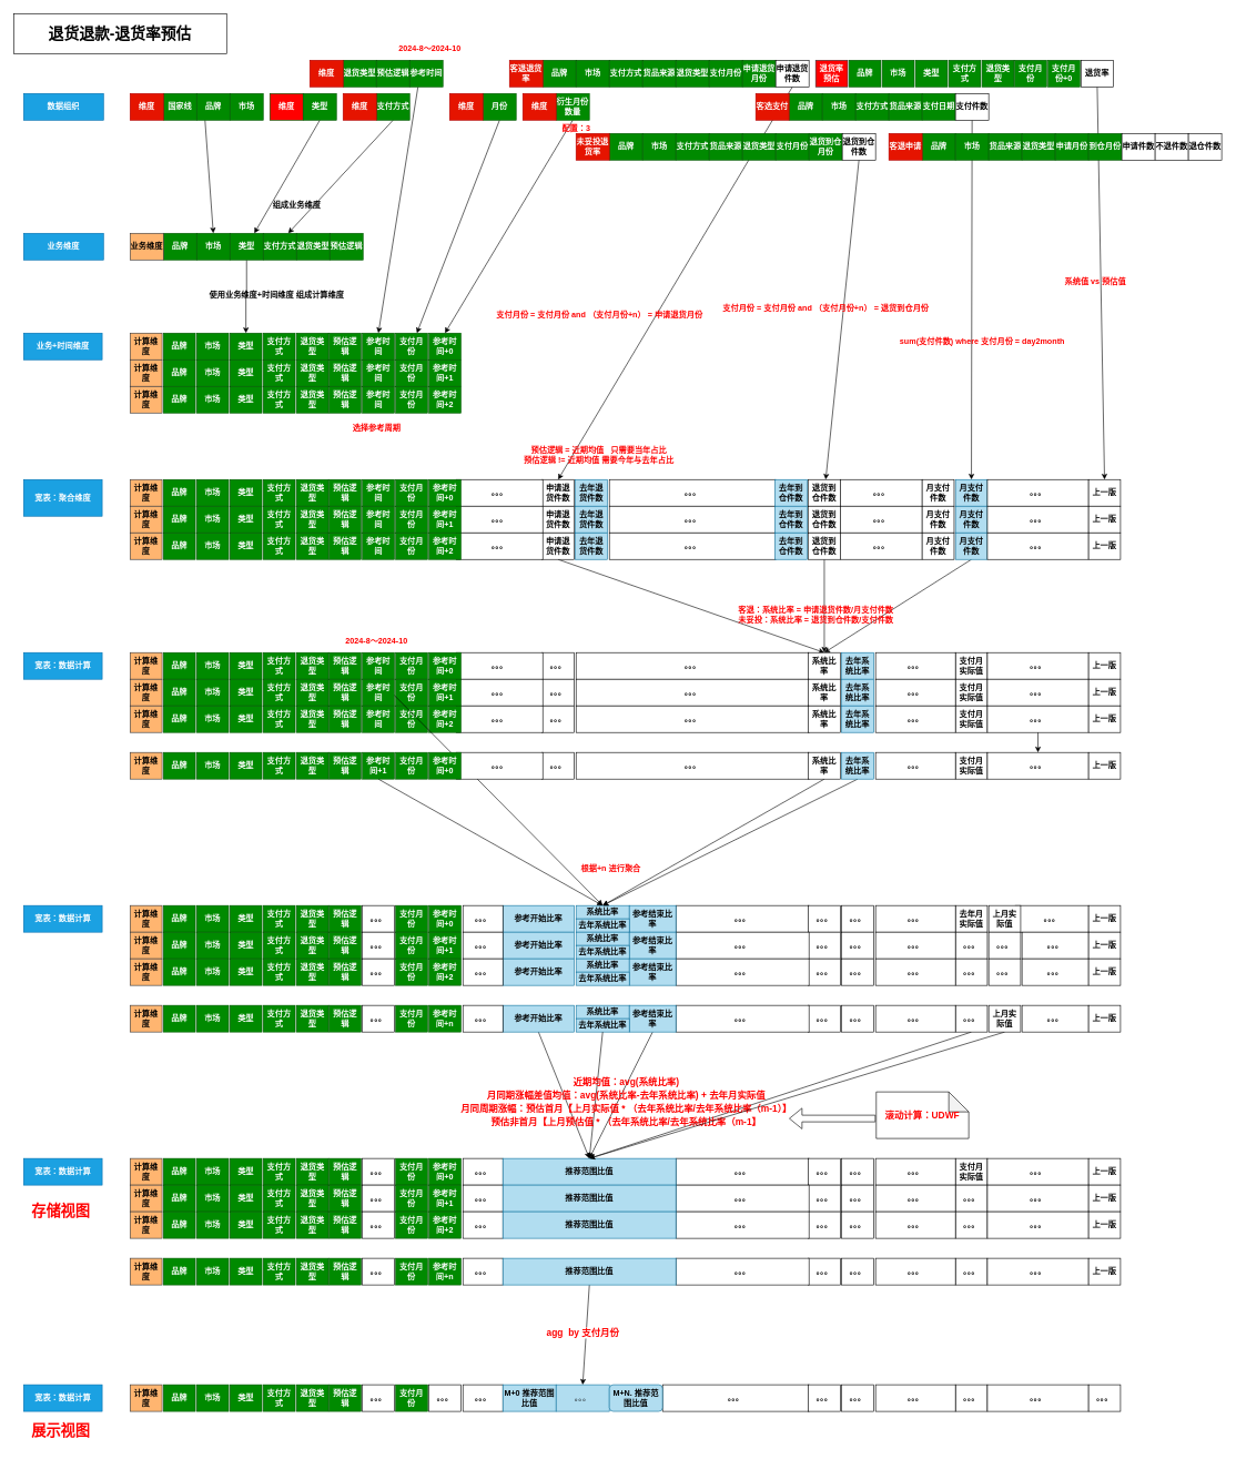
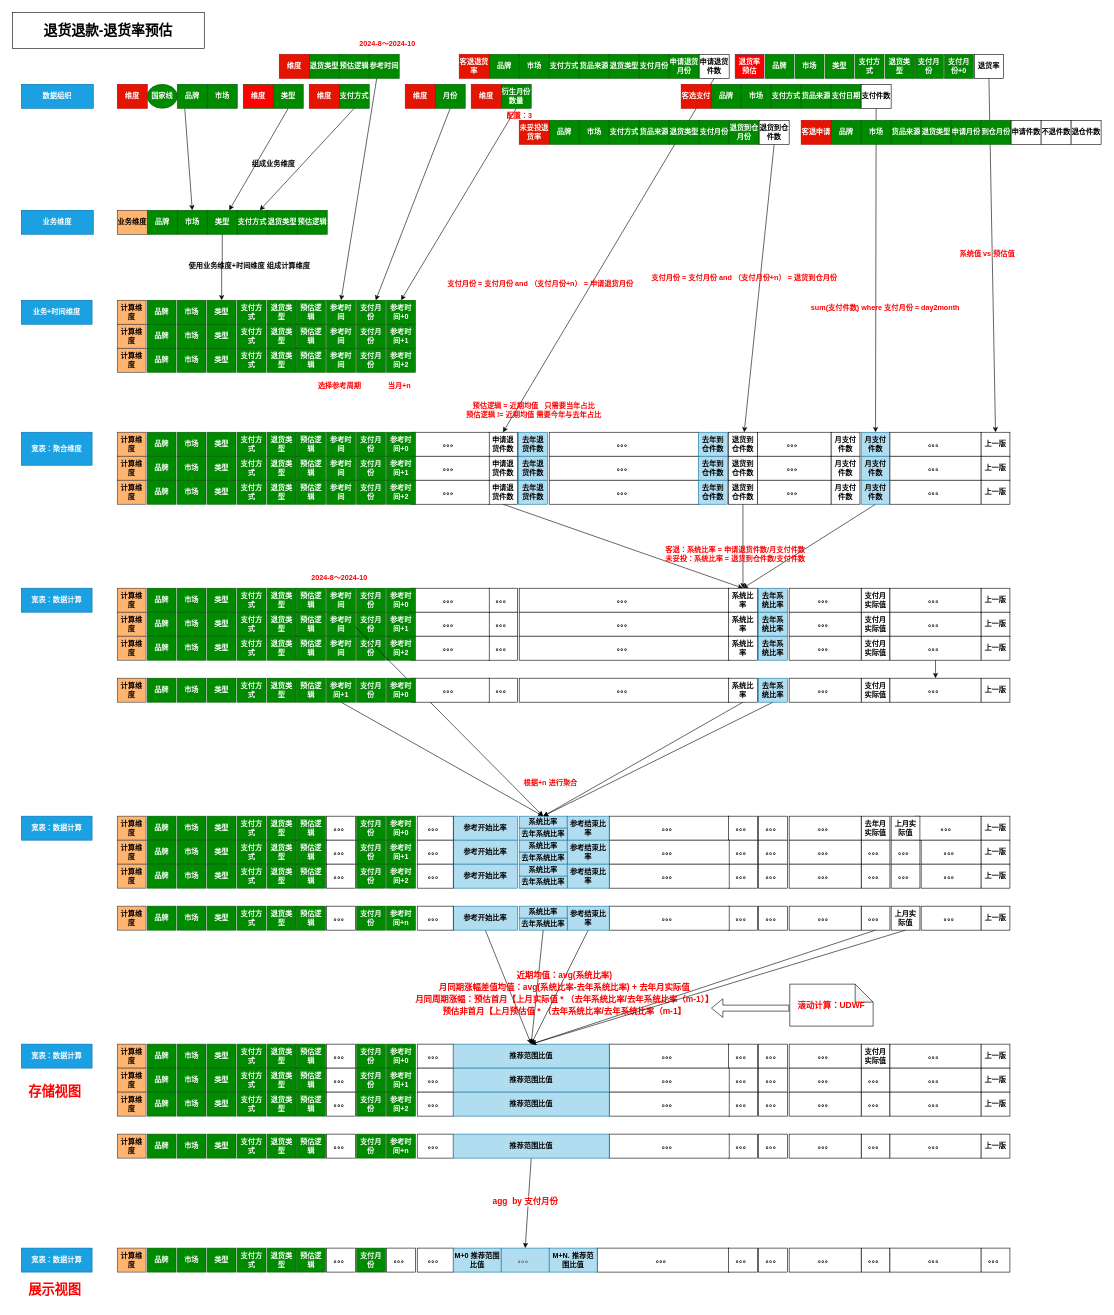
- <mxCell id="2" value="国家线" style="rounded=0;whiteSpace=wrap;html=1;fillColor=#008a00;fontColor=#ffffff;strokeColor=#005700;fontStyle=1" vertex="1" parent="1"><mxGeometry x="245" y="140" width="50" height="40" as="geometry" /></mxCell>
+ <mxCell id="2" value="国家线" style="ellipse;whiteSpace=wrap;html=1;fillColor=#008a00;fontColor=#ffffff;strokeColor=#005700;fontStyle=1;" vertex="1" parent="1"><mxGeometry x="245" y="140" width="50" height="40" as="geometry" /></mxCell>
- <mxCell id="46" value="&lt;b&gt;组成业务维度&lt;/b&gt;" style="text;html=1;align=center;verticalAlign=middle;resizable=0;points=[];autosize=1;strokeColor=none;fillColor=none;" vertex="1" parent="1"><mxGeometry x="395" y="293" width="100" height="30" as="geometry" /></mxCell>
+ <mxCell id="46" value="&lt;b&gt;组成业务维度&lt;/b&gt;" style="text;html=1;align=center;verticalAlign=middle;resizable=0;points=[];autosize=1;strokeColor=none;fillColor=none;" vertex="1" parent="1"><mxGeometry x="405" y="258" width="100" height="30" as="geometry" /></mxCell>
+ <mxCell id="228" value="&lt;b&gt;&lt;font color=&quot;#ff0000&quot;&gt;当月+n&lt;/font&gt;&lt;/b&gt;" style="text;html=1;align=center;verticalAlign=middle;resizable=0;points=[];autosize=1;strokeColor=none;fillColor=none;" vertex="1" parent="1"><mxGeometry x="635" y="628" width="60" height="30" as="geometry" /></mxCell>
- <mxCell id="241" value="&lt;b&gt;&lt;font color=&quot;#ff0000&quot;&gt;预估逻辑 = 近期均值&amp;nbsp; &amp;nbsp;只需要当年占比&lt;/font&gt;&lt;/b&gt;&lt;div&gt;&lt;b&gt;&lt;font color=&quot;#ff0000&quot;&gt;预估逻辑 != 近期均值 需要今年与去年占比&lt;/font&gt;&lt;/b&gt;&lt;/div&gt;" style="text;html=1;align=center;verticalAlign=middle;resizable=0;points=[];autosize=1;strokeColor=none;fillColor=none;" vertex="1" parent="1"><mxGeometry x="774" y="663" width="250" height="40" as="geometry" /></mxCell>
+ <mxCell id="241" value="&lt;b&gt;&lt;font color=&quot;#ff0000&quot;&gt;预估逻辑 = 近期均值&amp;nbsp; &amp;nbsp;只需要当年占比&lt;/font&gt;&lt;/b&gt;&lt;div&gt;&lt;b&gt;&lt;font color=&quot;#ff0000&quot;&gt;预估逻辑 != 近期均值 需要今年与去年占比&lt;/font&gt;&lt;/b&gt;&lt;/div&gt;" style="text;html=1;align=center;verticalAlign=middle;resizable=0;points=[];autosize=1;strokeColor=none;fillColor=none;" vertex="1" parent="1"><mxGeometry x="764" y="663" width="250" height="40" as="geometry" /></mxCell>
- <mxCell id="478" value="M+N. 推荐范围比值" style="whiteSpace=wrap;html=1;fontStyle=1;fillColor=#b1ddf0;strokeColor=#10739e;rounded=1;" vertex="1" parent="1"><mxGeometry x="915" y="2080" width="80" height="40" as="geometry" /></mxCell>
+ <mxCell id="478" value="M+N. 推荐范围比值" style="rounded=0;whiteSpace=wrap;html=1;fontStyle=1;fillColor=#b1ddf0;strokeColor=#10739e;" vertex="1" parent="1"><mxGeometry x="915" y="2080" width="80" height="40" as="geometry" /></mxCell>
